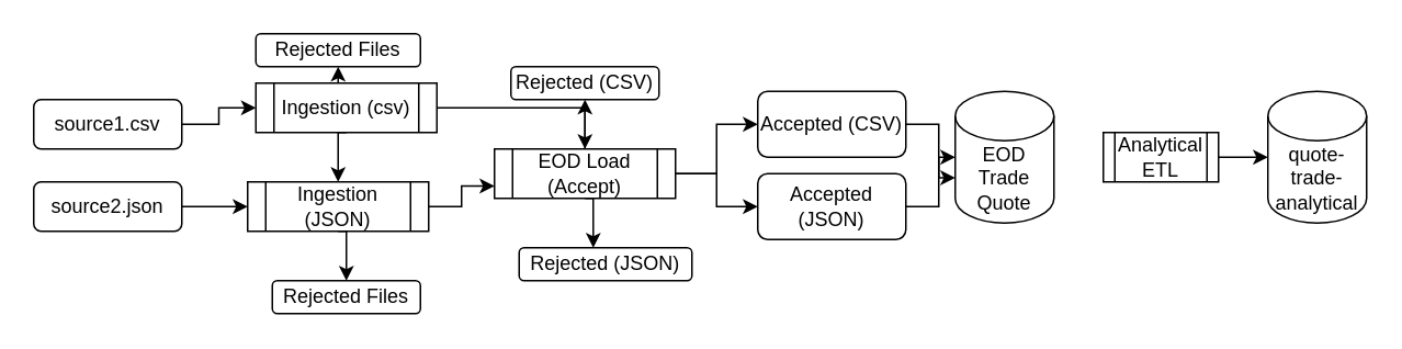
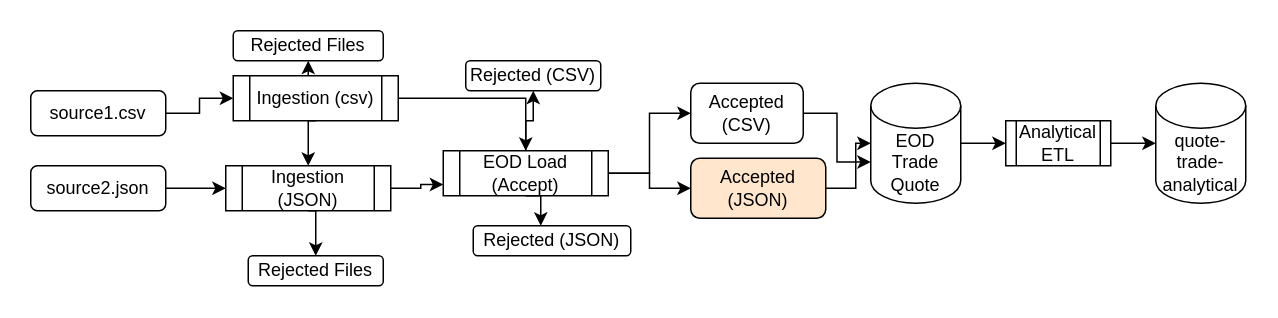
- <mxCell id="25" value="Accepted (CSV)" style="rounded=1;whiteSpace=wrap;html=1;" vertex="1" parent="1"><mxGeometry x="460" y="55" width="90" height="40" as="geometry" /></mxCell>
+ <mxCell id="25" value="Accepted (CSV)" style="rounded=1;whiteSpace=wrap;html=1;" vertex="1" parent="1"><mxGeometry x="460" y="55" width="75" height="40" as="geometry" /></mxCell>
+ <mxCell id="15" value="" style="edgeStyle=orthogonalEdgeStyle;rounded=0;orthogonalLoop=1;jettySize=auto;html=1;" edge="1" parent="1" source="16" target="30"><mxGeometry relative="1" as="geometry" /></mxCell>
- <mxCell id="12" value="EOD Load (Accept)" style="shape=process;whiteSpace=wrap;html=1;backgroundOutline=1;" vertex="1" parent="1"><mxGeometry x="300" y="90" width="110" height="30" as="geometry" /></mxCell>
+ <mxCell id="12" value="EOD Load (Accept)" style="shape=process;whiteSpace=wrap;html=1;backgroundOutline=1;" vertex="1" parent="1"><mxGeometry x="295" y="100" width="110" height="30" as="geometry" /></mxCell>
- <mxCell id="27" value="Accepted (JSON)" style="rounded=1;whiteSpace=wrap;html=1;" vertex="1" parent="1"><mxGeometry x="460" y="105" width="90" height="40" as="geometry" /></mxCell>
+ <mxCell id="27" value="Accepted (JSON)" style="rounded=1;whiteSpace=wrap;html=1;fillColor=#ffe6cc;" vertex="1" parent="1"><mxGeometry x="460" y="105" width="90" height="40" as="geometry" /></mxCell>
